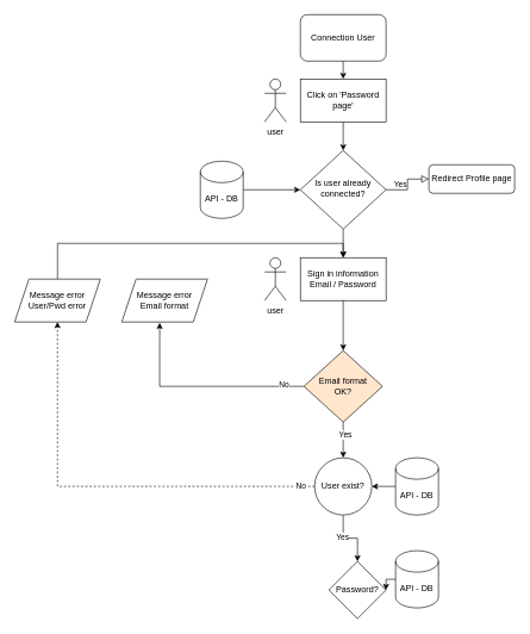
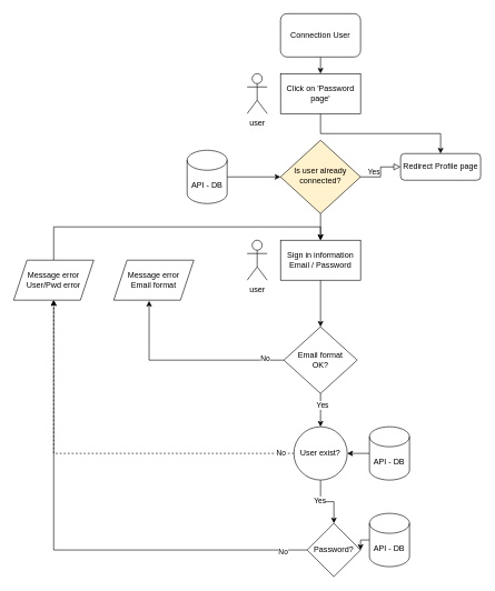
- <mxCell id="8" style="edgeStyle=orthogonalEdgeStyle;rounded=0;orthogonalLoop=1;jettySize=auto;html=1;exitX=0.5;exitY=1;exitDx=0;exitDy=0;entryX=0.5;entryY=0;entryDx=0;entryDy=0;" edge="1" parent="1" source="9" target="6"><mxGeometry relative="1" as="geometry" /></mxCell>
+ <mxCell id="8" style="edgeStyle=orthogonalEdgeStyle;rounded=0;orthogonalLoop=1;jettySize=auto;html=1;exitX=0.5;exitY=1;exitDx=0;exitDy=0;" edge="1" parent="1" source="9" target="7"><mxGeometry relative="1" as="geometry" /></mxCell>
- <mxCell id="6" value="Is user already connected?" style="rhombus;whiteSpace=wrap;html=1;shadow=0;fontFamily=Helvetica;fontSize=12;align=center;strokeWidth=1;spacing=6;spacingTop=-4;" parent="1" vertex="1"><mxGeometry x="420" y="210" width="120" height="110" as="geometry" /></mxCell>
+ <mxCell id="6" value="Is user already connected?" style="rhombus;whiteSpace=wrap;html=1;shadow=0;fontFamily=Helvetica;fontSize=12;align=center;strokeWidth=1;spacing=6;spacingTop=-4;fillColor=#fff2cc;" parent="1" vertex="1"><mxGeometry x="420" y="210" width="120" height="110" as="geometry" /></mxCell>
- <mxCell id="16" value="Email format&lt;br&gt;OK?" style="rhombus;whiteSpace=wrap;html=1;fillColor=#ffe6cc;" vertex="1" parent="1"><mxGeometry x="425" y="490" width="110" height="100" as="geometry" /></mxCell>
+ <mxCell id="16" value="Email format&lt;br&gt;OK?" style="rhombus;whiteSpace=wrap;html=1;" vertex="1" parent="1"><mxGeometry x="425" y="490" width="110" height="100" as="geometry" /></mxCell>
+ <mxCell id="31" style="edgeStyle=orthogonalEdgeStyle;rounded=0;orthogonalLoop=1;jettySize=auto;html=1;exitX=0;exitY=0.5;exitDx=0;exitDy=0;entryX=0.5;entryY=1;entryDx=0;entryDy=0;" edge="1" parent="1" source="33" target="30"><mxGeometry relative="1" as="geometry" /></mxCell>
+ <mxCell id="32" value="No" style="edgeLabel;html=1;align=center;verticalAlign=middle;resizable=0;points=[];" vertex="1" connectable="0" parent="31"><mxGeometry x="-0.903" y="2" relative="1" as="geometry"><mxPoint as="offset" /></mxGeometry></mxCell>
